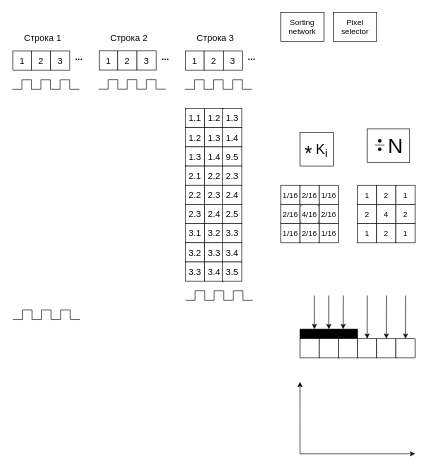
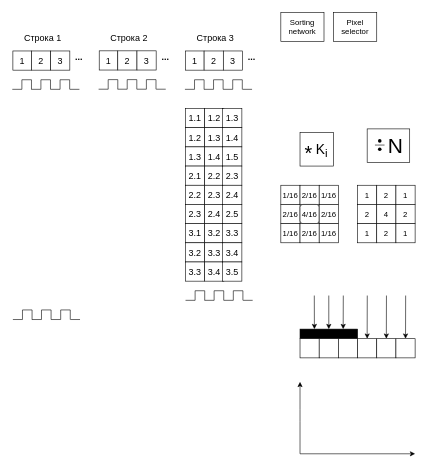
- <mxCell id="76" value="9.5" style="whiteSpace=wrap;html=1;fontSize=15;" parent="1" vertex="1"><mxGeometry x="371" y="244" width="32" height="32" as="geometry" /></mxCell>
+ <mxCell id="76" value="1.5" style="whiteSpace=wrap;html=1;fontSize=15;" parent="1" vertex="1"><mxGeometry x="371" y="244" width="32" height="32" as="geometry" /></mxCell>
